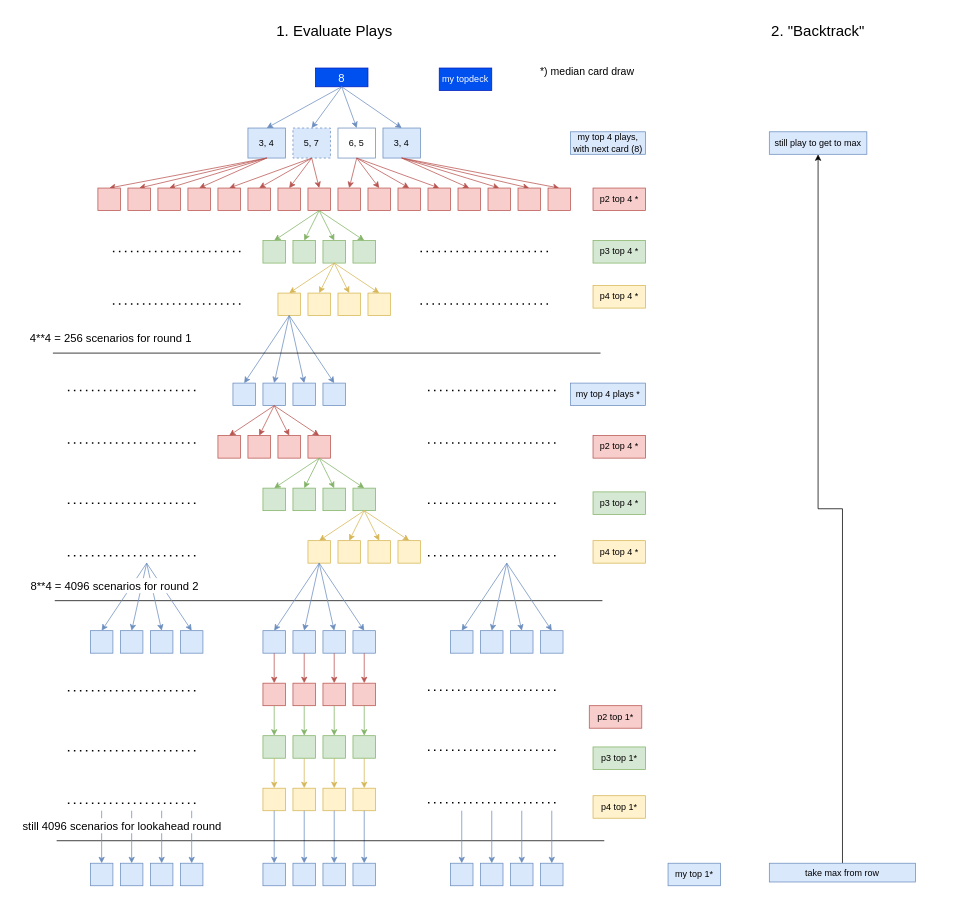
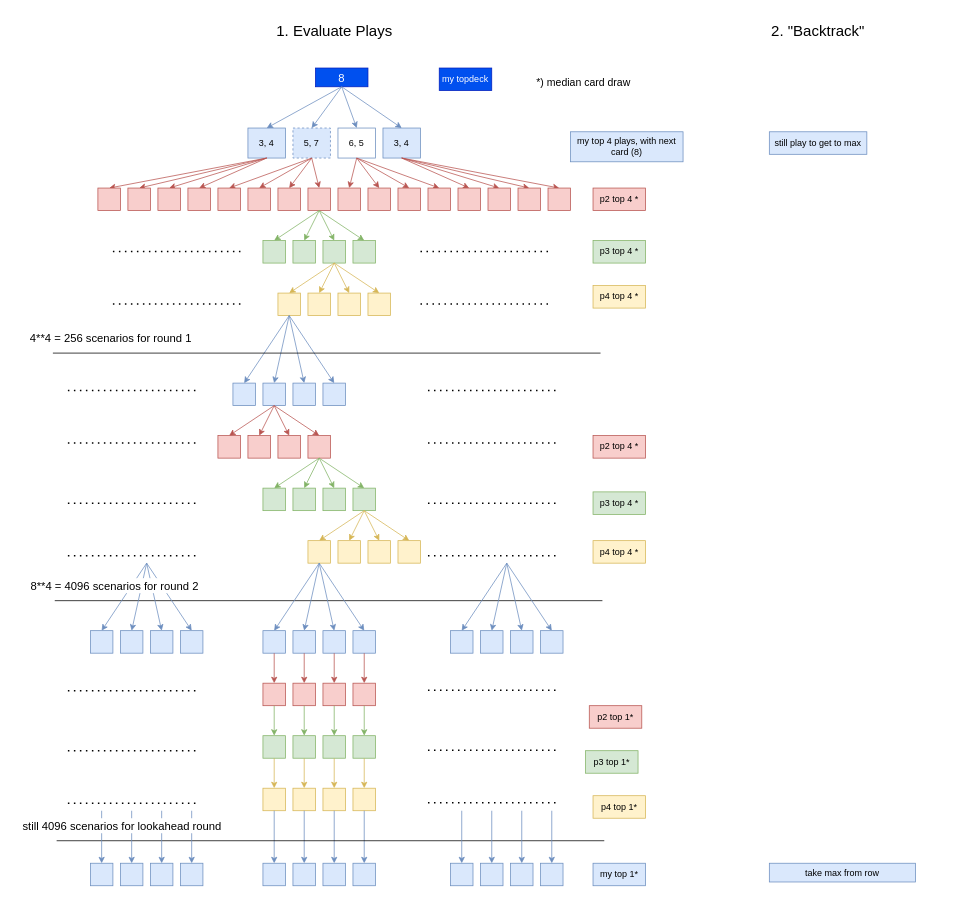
- <mxCell id="77" value="&lt;font style=&quot;font-size: 14px&quot;&gt;*) median card draw&lt;/font&gt;" style="text;html=1;strokeColor=none;fillColor=none;align=center;verticalAlign=middle;whiteSpace=wrap;rounded=0;" parent="1" vertex="1"><mxGeometry x="715" y="80" width="135" height="30" as="geometry" /></mxCell>
+ <mxCell id="77" value="&lt;font style=&quot;font-size: 14px&quot;&gt;*) median card draw&lt;/font&gt;" style="text;html=1;strokeColor=none;fillColor=none;align=center;verticalAlign=middle;whiteSpace=wrap;rounded=0;" parent="1" vertex="1"><mxGeometry x="710" y="95" width="135" height="30" as="geometry" /></mxCell>
- <mxCell id="6" value="my top 4 plays, with next card (8)" style="text;html=1;strokeColor=#6c8ebf;fillColor=#dae8fc;align=center;verticalAlign=middle;whiteSpace=wrap;rounded=0;" parent="1" vertex="1"><mxGeometry x="760" y="175" width="100" height="30" as="geometry" /></mxCell>
+ <mxCell id="6" value="my top 4 plays, with next card (8)" style="text;html=1;strokeColor=#6c8ebf;fillColor=#dae8fc;align=center;verticalAlign=middle;whiteSpace=wrap;rounded=0;" parent="1" vertex="1"><mxGeometry x="760" y="175" width="150" height="40" as="geometry" /></mxCell>
- <mxCell id="76" value="my top 4 plays *" style="text;html=1;strokeColor=#6c8ebf;fillColor=#dae8fc;align=center;verticalAlign=middle;whiteSpace=wrap;rounded=0;" parent="1" vertex="1"><mxGeometry x="760" y="510" width="100" height="30" as="geometry" /></mxCell>
- <mxCell id="143" style="edgeStyle=orthogonalEdgeStyle;rounded=0;orthogonalLoop=1;jettySize=auto;html=1;exitX=0.5;exitY=0;exitDx=0;exitDy=0;entryX=0.5;entryY=1;entryDx=0;entryDy=0;fontSize=20;" parent="1" source="144" target="145" edge="1"><mxGeometry relative="1" as="geometry"><mxPoint x="1090" y="745" as="targetPoint" /></mxGeometry></mxCell>
- <mxCell id="147" value="p3 top 1*" style="text;html=1;strokeColor=#82b366;fillColor=#d5e8d4;align=center;verticalAlign=middle;whiteSpace=wrap;rounded=0;" vertex="1" parent="1"><mxGeometry x="790" y="995" width="70" height="30" as="geometry" /></mxCell>
+ <mxCell id="147" value="p3 top 1*" style="text;html=1;strokeColor=#82b366;fillColor=#d5e8d4;align=center;verticalAlign=middle;whiteSpace=wrap;rounded=0;" vertex="1" parent="1"><mxGeometry x="780" y="1000" width="70" height="30" as="geometry" /></mxCell>
- <mxCell id="182" value="my top 1*" style="text;html=1;strokeColor=#6c8ebf;fillColor=#dae8fc;align=center;verticalAlign=middle;whiteSpace=wrap;rounded=0;" vertex="1" parent="1"><mxGeometry x="890" y="1150" width="70" height="30" as="geometry" /></mxCell>
+ <mxCell id="182" value="my top 1*" style="text;html=1;strokeColor=#6c8ebf;fillColor=#dae8fc;align=center;verticalAlign=middle;whiteSpace=wrap;rounded=0;" vertex="1" parent="1"><mxGeometry x="790" y="1150" width="70" height="30" as="geometry" /></mxCell>
